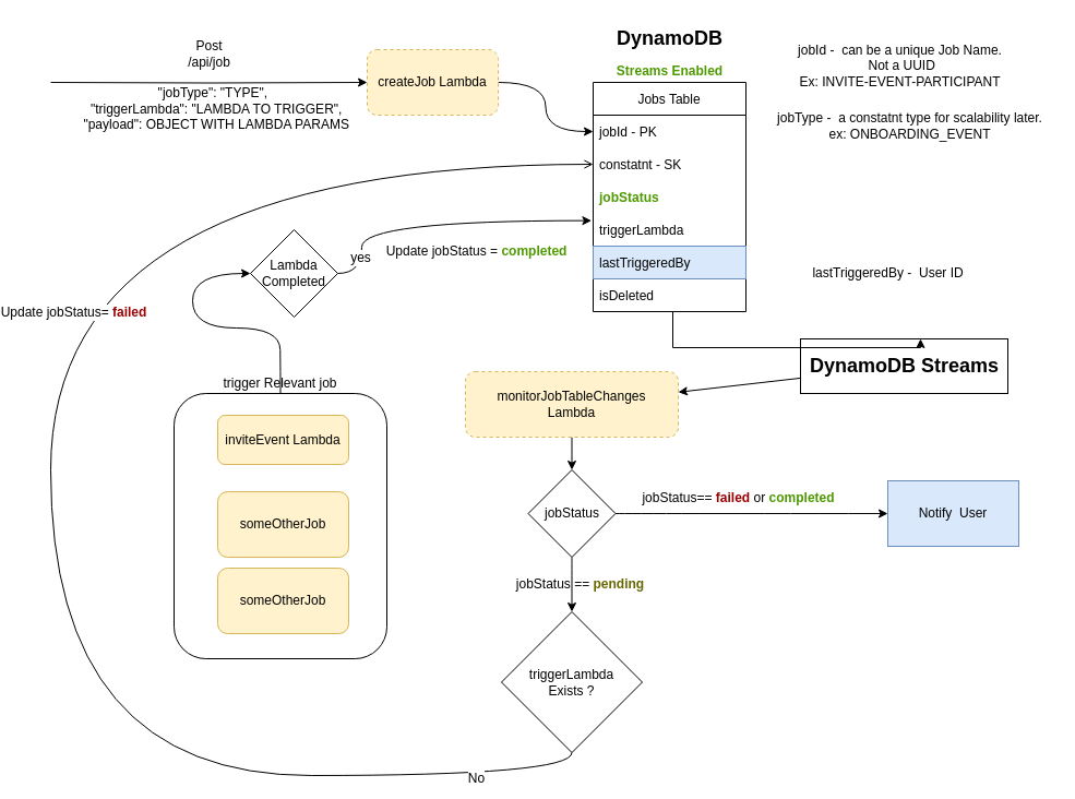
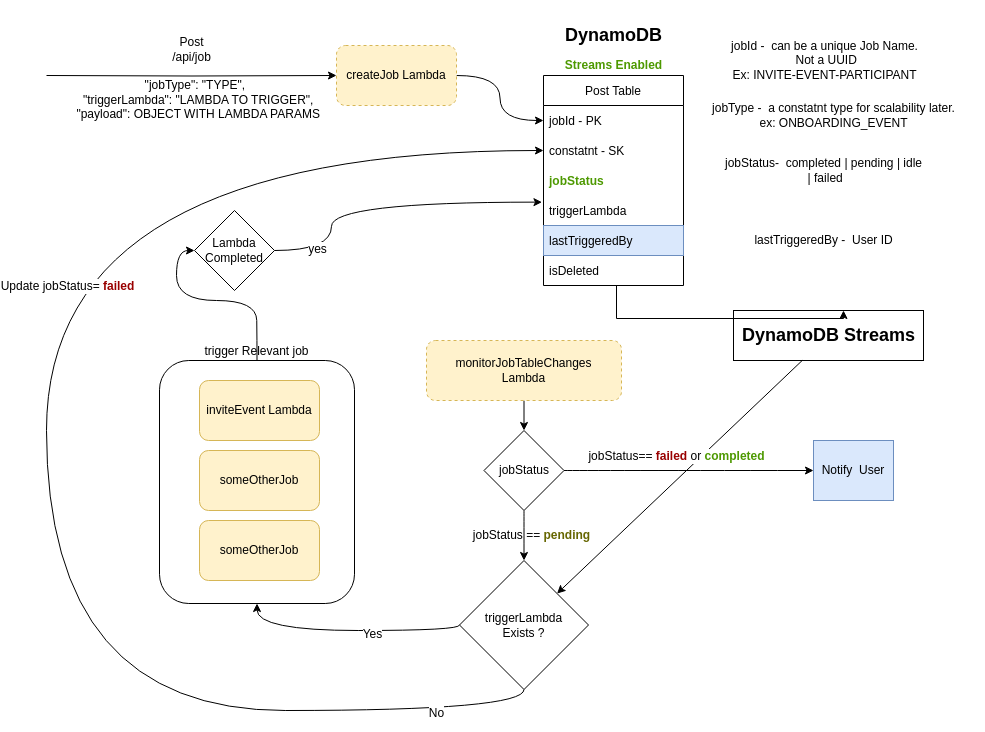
- <mxCell id="3" value="Jobs Table" style="swimlane;fontStyle=0;childLayout=stackLayout;horizontal=1;startSize=30;horizontalStack=0;resizeParent=1;resizeParentMax=0;resizeLast=0;collapsible=1;marginBottom=0;" parent="1" vertex="1"><mxGeometry x="517" y="75" width="140" height="210" as="geometry" /></mxCell>
+ <mxCell id="3" value="Post Table" style="swimlane;fontStyle=0;childLayout=stackLayout;horizontal=1;startSize=30;horizontalStack=0;resizeParent=1;resizeParentMax=0;resizeLast=0;collapsible=1;marginBottom=0;" parent="1" vertex="1"><mxGeometry x="517" y="75" width="140" height="210" as="geometry" /></mxCell>
- <mxCell id="22" value="" style="edgeStyle=orthogonalEdgeStyle;curved=1;rounded=0;orthogonalLoop=1;jettySize=auto;html=1;fontSize=12;exitX=0.5;exitY=1;exitDx=0;exitDy=0;entryX=0;entryY=0.5;entryDx=0;entryDy=0;endArrow=open;" parent="1" source="27" target="5" edge="1"><mxGeometry relative="1" as="geometry"><mxPoint x="520" y="160" as="targetPoint" /><Array as="points"><mxPoint x="497" y="710" /><mxPoint x="20" y="710" /><mxPoint x="20" y="150" /></Array></mxGeometry></mxCell>
+ <mxCell id="22" value="" style="edgeStyle=orthogonalEdgeStyle;curved=1;rounded=0;orthogonalLoop=1;jettySize=auto;html=1;fontSize=12;exitX=0.5;exitY=1;exitDx=0;exitDy=0;entryX=0;entryY=0.5;entryDx=0;entryDy=0;" parent="1" source="27" target="5" edge="1"><mxGeometry relative="1" as="geometry"><mxPoint x="520" y="160" as="targetPoint" /><Array as="points"><mxPoint x="497" y="710" /><mxPoint x="20" y="710" /><mxPoint x="20" y="150" /></Array></mxGeometry></mxCell>
+ <mxCell id="15" value="&lt;div&gt;jobStatus-&amp;nbsp; completed | pending | idle&lt;br&gt;&lt;/div&gt;&amp;nbsp;| failed" style="text;html=1;align=center;verticalAlign=middle;resizable=0;points=[];autosize=1;strokeColor=none;fillColor=none;fontSize=12;" parent="1" vertex="1"><mxGeometry x="687" y="155" width="220" height="30" as="geometry" /></mxCell>
- <mxCell id="45" value="Update jobStatus = &lt;font style=&quot;font-size: 12px&quot; color=&quot;#4D9900&quot;&gt;&lt;b style=&quot;font-size: 12px&quot;&gt;completed&lt;/b&gt;&lt;/font&gt;" style="text;html=1;align=center;verticalAlign=middle;resizable=0;points=[];autosize=1;strokeColor=none;fillColor=none;fontSize=12;" vertex="1" parent="1"><mxGeometry x="320" y="220" width="180" height="20" as="geometry" /></mxCell>
- <mxCell id="21" value="&lt;div&gt;Lambda&lt;/div&gt;&lt;div&gt;Completed&lt;br&gt;&lt;/div&gt;" style="rhombus;whiteSpace=wrap;html=1;fontSize=12;" parent="1" vertex="1"><mxGeometry x="203" y="210" width="80" height="80" as="geometry" /></mxCell>
+ <mxCell id="21" value="&lt;div&gt;Lambda&lt;/div&gt;&lt;div&gt;Completed&lt;br&gt;&lt;/div&gt;" style="rhombus;whiteSpace=wrap;html=1;fontSize=12;" parent="1" vertex="1"><mxGeometry x="168" y="210" width="80" height="80" as="geometry" /></mxCell>
- <mxCell id="34" value="lastTriggeredBy -&amp;nbsp; User ID" style="text;html=1;align=center;verticalAlign=middle;resizable=0;points=[];autosize=1;strokeColor=none;fillColor=none;fontSize=12;" parent="1" vertex="1"><mxGeometry x="707" y="240" width="160" height="20" as="geometry" /></mxCell>
+ <mxCell id="34" value="lastTriggeredBy -&amp;nbsp; User ID" style="text;html=1;align=center;verticalAlign=middle;resizable=0;points=[];autosize=1;strokeColor=none;fillColor=none;fontSize=12;" parent="1" vertex="1"><mxGeometry x="717" y="230" width="160" height="20" as="geometry" /></mxCell>
- <mxCell id="18" value="" style="endArrow=classic;html=1;rounded=0;fontSize=12;" parent="1" source="11" target="38" edge="1"><mxGeometry width="50" height="50" relative="1" as="geometry"><mxPoint x="517" y="515" as="sourcePoint" /><mxPoint x="567" y="465" as="targetPoint" /></mxGeometry></mxCell>
+ <mxCell id="18" value="" style="endArrow=classic;html=1;rounded=0;fontSize=12;" parent="1" source="11" target="27" edge="1"><mxGeometry width="50" height="50" relative="1" as="geometry"><mxPoint x="517" y="515" as="sourcePoint" /><mxPoint x="567" y="465" as="targetPoint" /></mxGeometry></mxCell>
- <mxCell id="41" value="inviteEvent Lambda" style="rounded=1;whiteSpace=wrap;html=1;fontSize=12;fillColor=#fff2cc;strokeColor=#d6b656;" vertex="1" parent="39"><mxGeometry x="40" y="20" width="120" height="45" as="geometry" /></mxCell>
+ <mxCell id="41" value="inviteEvent Lambda" style="rounded=1;whiteSpace=wrap;html=1;fontSize=12;fillColor=#fff2cc;strokeColor=#d6b656;" vertex="1" parent="39"><mxGeometry x="40" y="20" width="120" height="60" as="geometry" /></mxCell>
- <mxCell id="33" value="Notify&amp;nbsp; User" style="rounded=0;whiteSpace=wrap;html=1;fontSize=12;fillColor=#dae8fc;strokeColor=#6c8ebf;" parent="1" vertex="1"><mxGeometry x="787" y="440" width="120" height="60" as="geometry" /></mxCell>
+ <mxCell id="33" value="Notify&amp;nbsp; User" style="rounded=0;whiteSpace=wrap;html=1;fontSize=12;fillColor=#dae8fc;strokeColor=#6c8ebf;" parent="1" vertex="1"><mxGeometry x="787" y="440" width="80" height="60" as="geometry" /></mxCell>
+ <mxCell id="25" style="edgeStyle=orthogonalEdgeStyle;rounded=0;orthogonalLoop=1;jettySize=auto;html=1;exitX=0;exitY=0.5;exitDx=0;exitDy=0;fontSize=12;curved=1;entryX=0.5;entryY=1;entryDx=0;entryDy=0;" edge="1" parent="1" source="27" target="40"><mxGeometry relative="1" as="geometry"><mxPoint x="240" y="570" as="targetPoint" /><Array as="points"><mxPoint x="433" y="630" /><mxPoint x="231" y="630" /></Array></mxGeometry></mxCell>
+ <mxCell id="26" value="Yes" style="edgeLabel;html=1;align=center;verticalAlign=middle;resizable=0;points=[];fontSize=12;" vertex="1" connectable="0" parent="25"><mxGeometry x="-0.488" y="3" relative="1" as="geometry"><mxPoint x="-33" as="offset" /></mxGeometry></mxCell>
